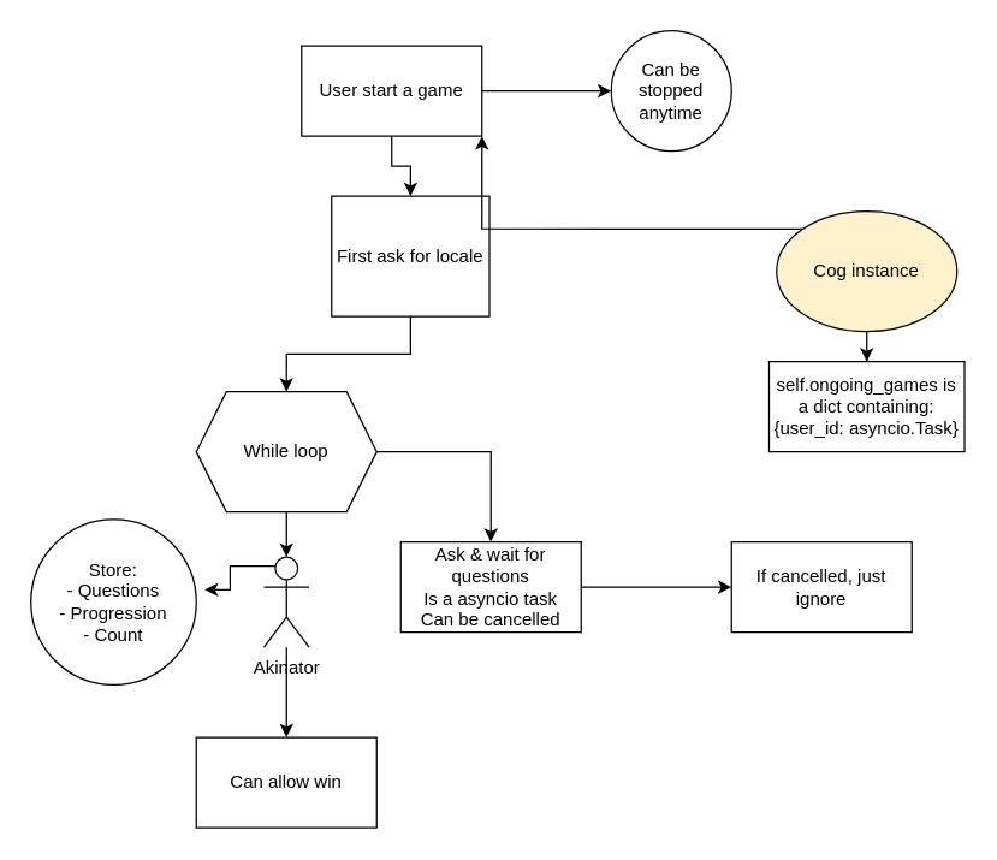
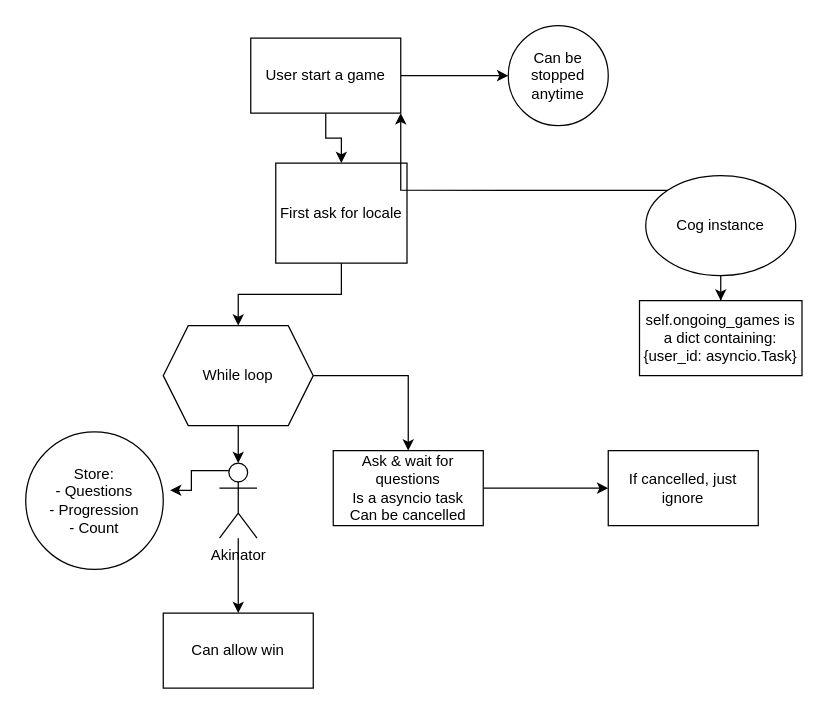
- <mxCell id="17" value="Cog instance&lt;br&gt;" style="ellipse;whiteSpace=wrap;html=1;fillColor=#fff2cc;" vertex="1" parent="1"><mxGeometry x="516" y="140" width="120" height="80" as="geometry" /></mxCell>
+ <mxCell id="17" value="Cog instance&lt;br&gt;" style="ellipse;whiteSpace=wrap;html=1;" vertex="1" parent="1"><mxGeometry x="516" y="140" width="120" height="80" as="geometry" /></mxCell>
